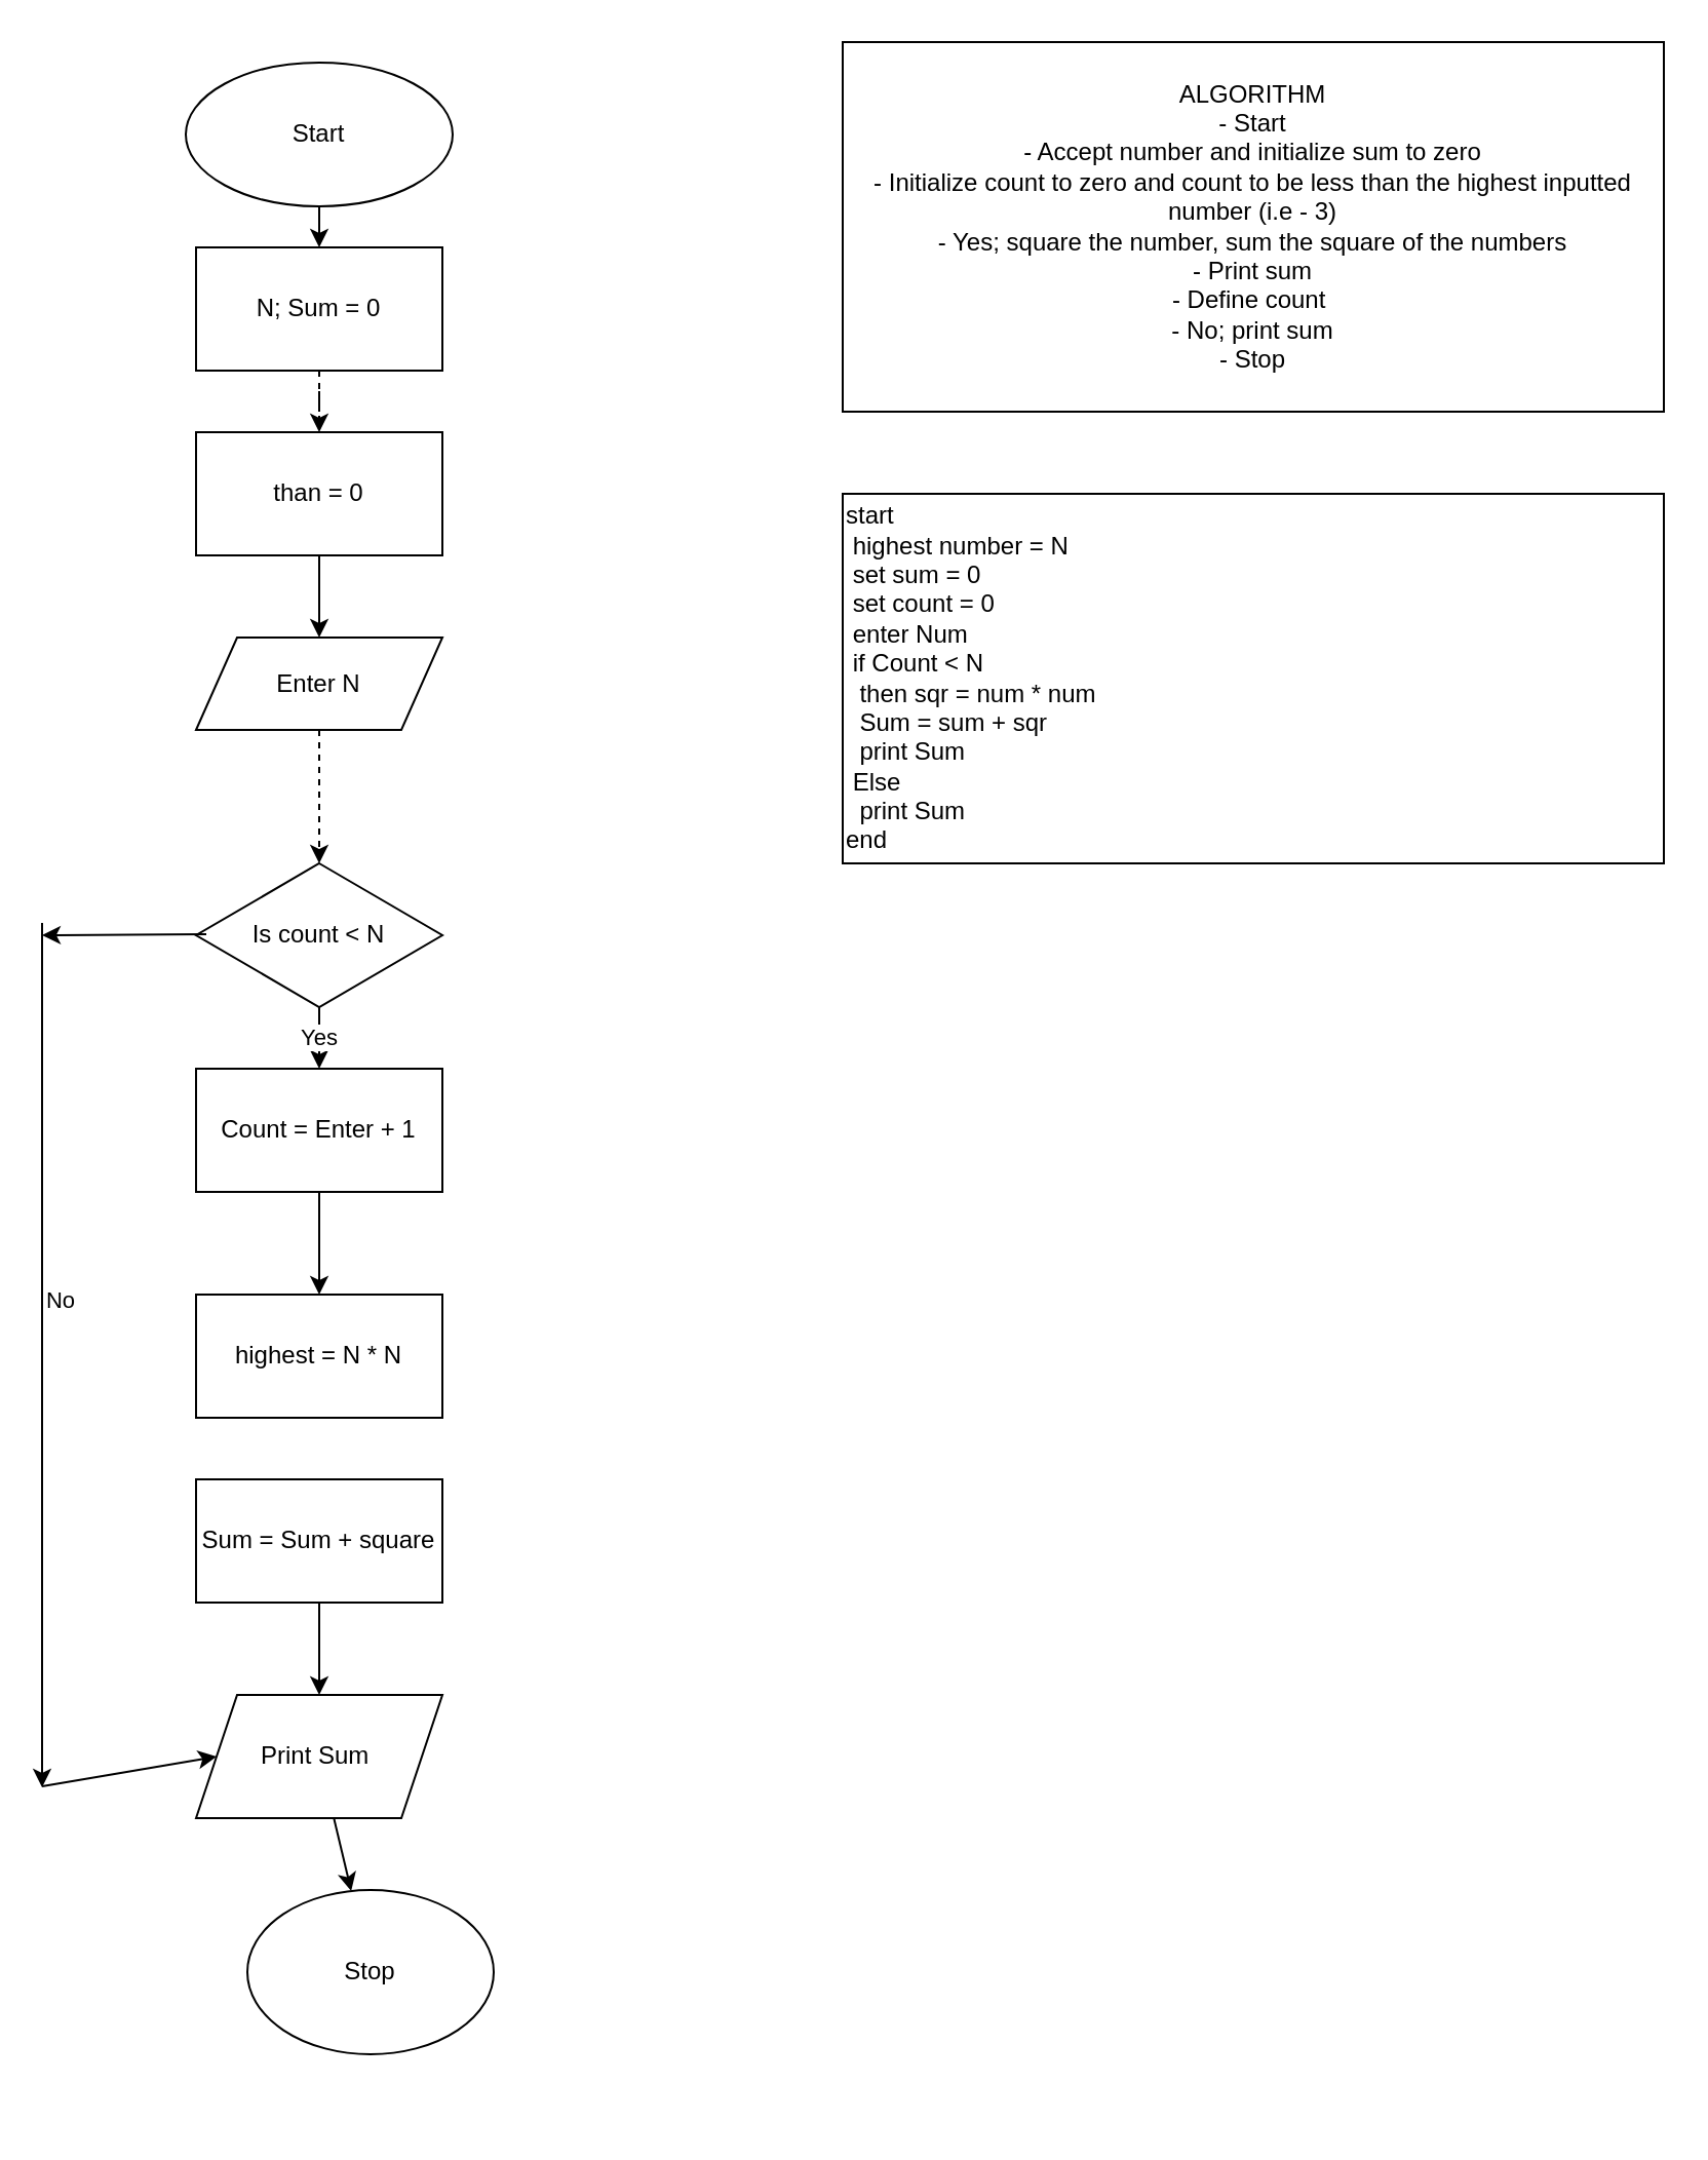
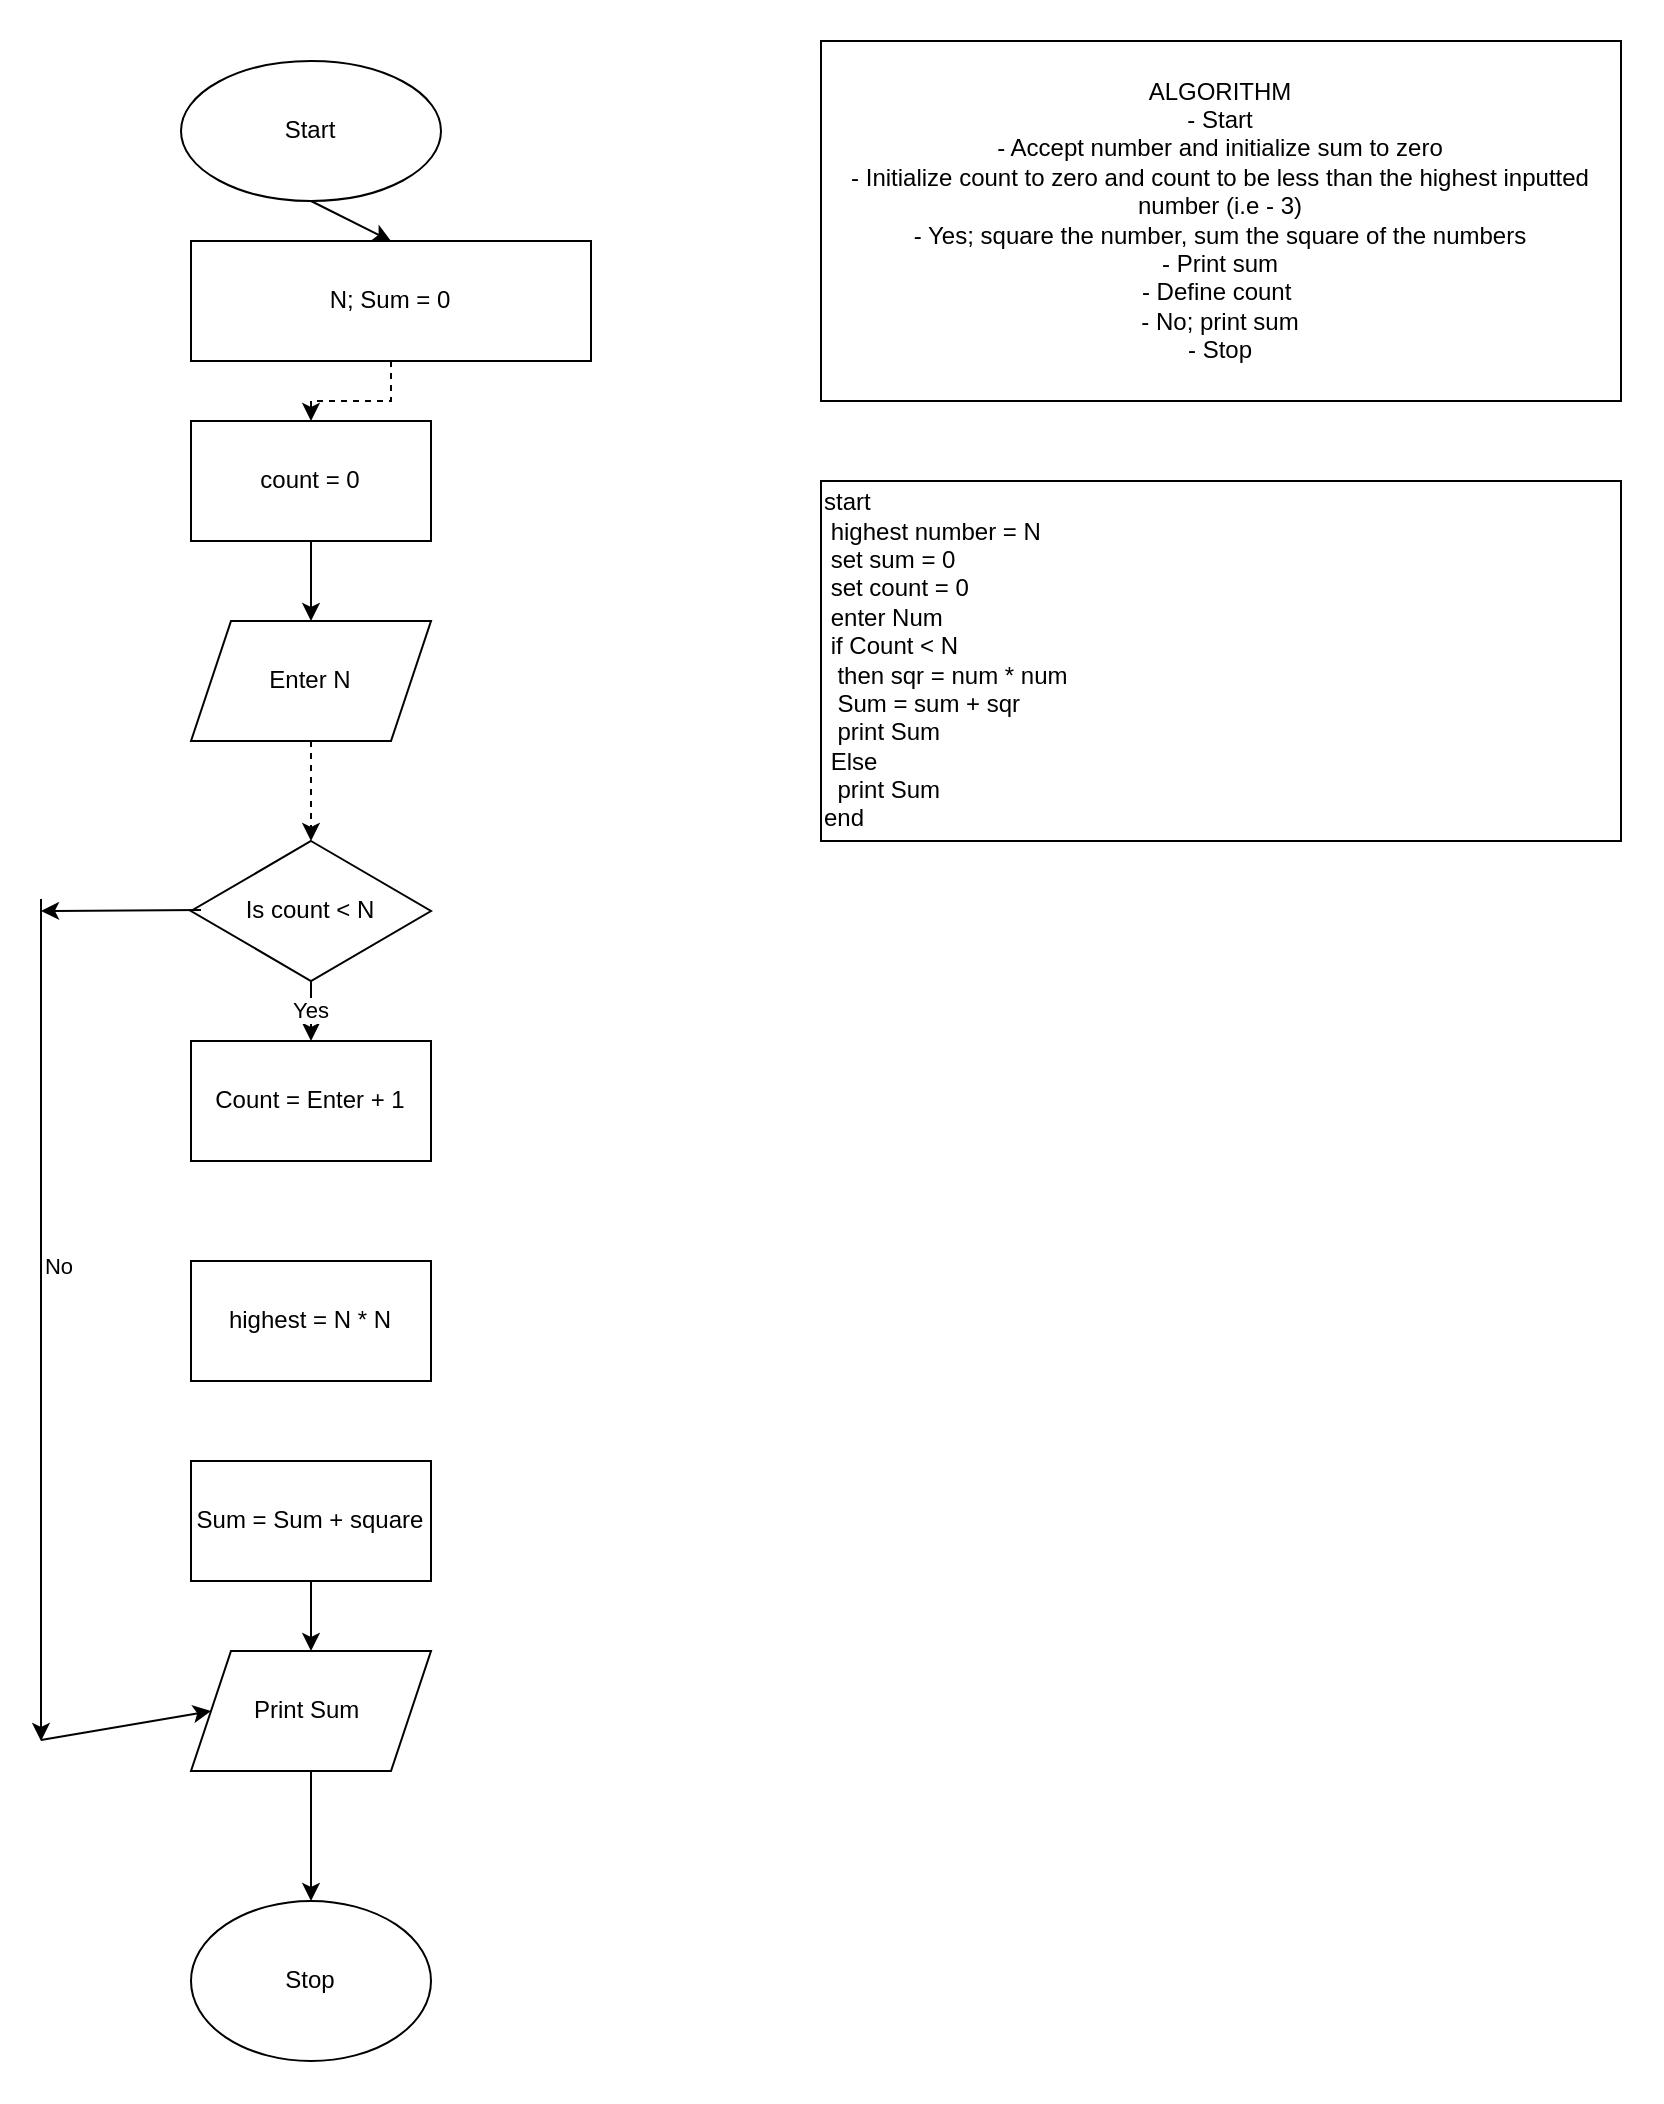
- <mxCell id="5" value="N; Sum = 0" style="rounded=0;whiteSpace=wrap;html=1;" vertex="1" parent="1"><mxGeometry x="95" y="120" width="120" height="60" as="geometry" /></mxCell>
+ <mxCell id="5" value="N; Sum = 0" style="rounded=0;whiteSpace=wrap;html=1;" vertex="1" parent="1"><mxGeometry x="95" y="120" width="200" height="60" as="geometry" /></mxCell>
- <mxCell id="7" value="than = 0" style="rounded=0;whiteSpace=wrap;html=1;" vertex="1" parent="1"><mxGeometry x="95" y="210" width="120" height="60" as="geometry" /></mxCell>
+ <mxCell id="7" value="count = 0" style="rounded=0;whiteSpace=wrap;html=1;" vertex="1" parent="1"><mxGeometry x="95" y="210" width="120" height="60" as="geometry" /></mxCell>
- <mxCell id="9" value="Enter N" style="shape=parallelogram;perimeter=parallelogramPerimeter;whiteSpace=wrap;html=1;fixedSize=1;" vertex="1" parent="1"><mxGeometry x="95" y="310" width="120" height="45" as="geometry" /></mxCell>
+ <mxCell id="9" value="Enter N" style="shape=parallelogram;perimeter=parallelogramPerimeter;whiteSpace=wrap;html=1;fixedSize=1;" vertex="1" parent="1"><mxGeometry x="95" y="310" width="120" height="60" as="geometry" /></mxCell>
- <mxCell id="12" value="" style="edgeStyle=orthogonalEdgeStyle;rounded=0;orthogonalLoop=1;jettySize=auto;html=1;" edge="1" parent="1" source="13" target="14"><mxGeometry relative="1" as="geometry" /></mxCell>
- <mxCell id="16" value="Sum = Sum + square" style="rounded=0;whiteSpace=wrap;html=1;" vertex="1" parent="1"><mxGeometry x="95" y="720" width="120" height="60" as="geometry" /></mxCell>
+ <mxCell id="16" value="Sum = Sum + square" style="rounded=0;whiteSpace=wrap;html=1;" vertex="1" parent="1"><mxGeometry x="95" y="730" width="120" height="60" as="geometry" /></mxCell>
- <mxCell id="19" value="Stop" style="ellipse;whiteSpace=wrap;html=1;" vertex="1" parent="1"><mxGeometry x="120" y="920" width="120" height="80" as="geometry" /></mxCell>
+ <mxCell id="19" value="Stop" style="ellipse;whiteSpace=wrap;html=1;" vertex="1" parent="1"><mxGeometry x="95" y="950" width="120" height="80" as="geometry" /></mxCell>
